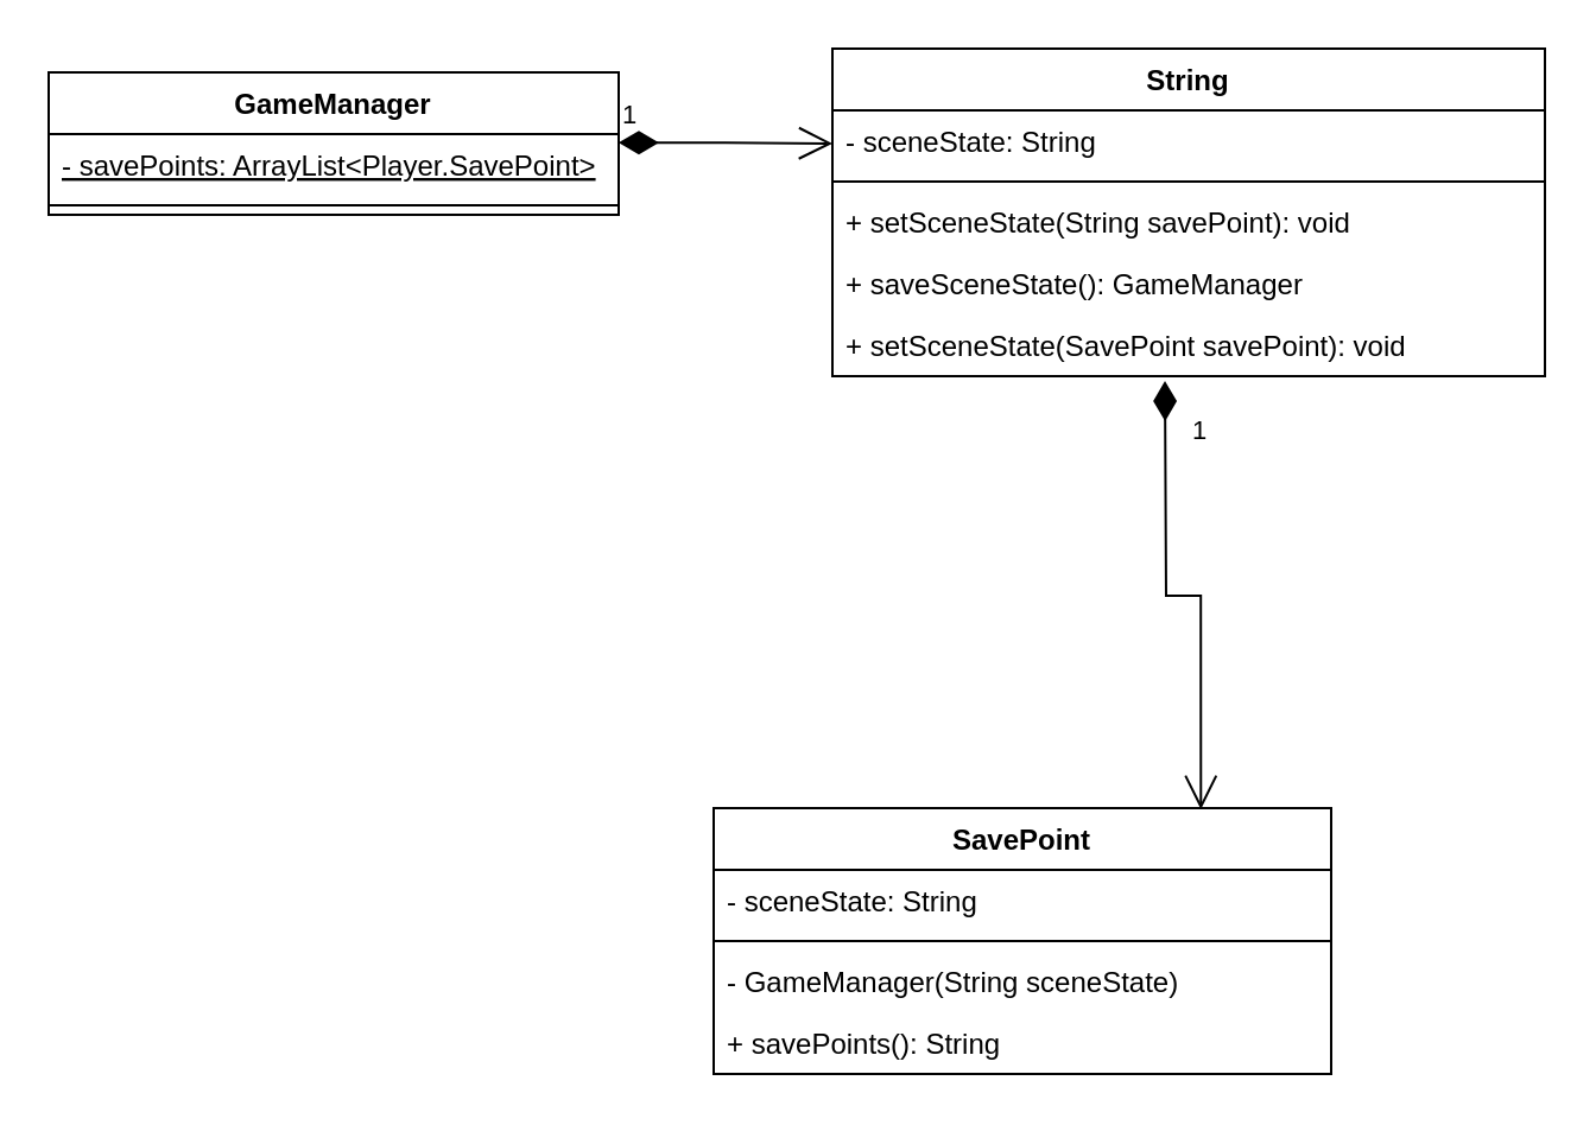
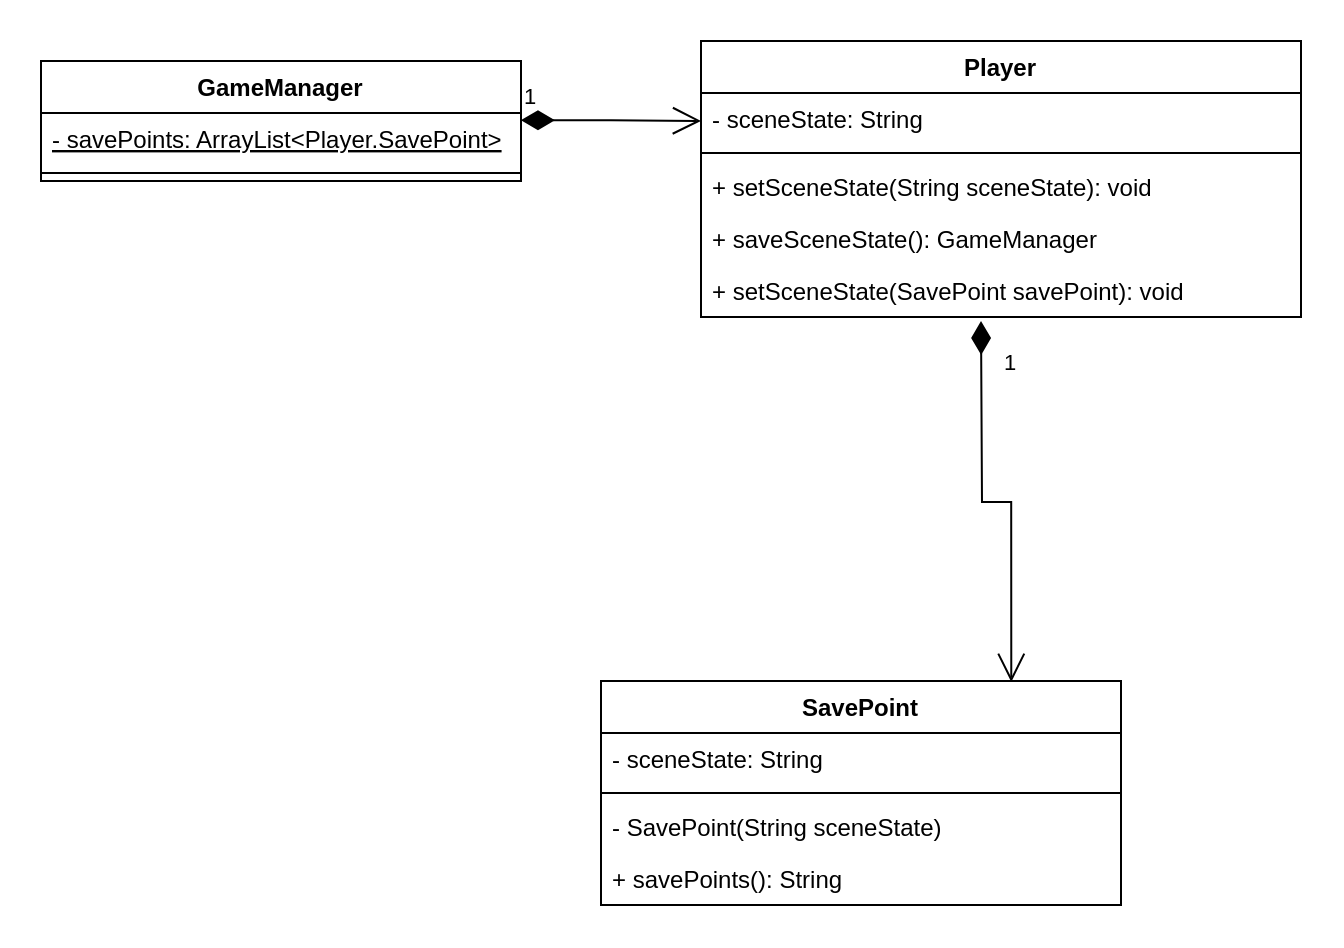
- <mxCell id="2" value="String" style="swimlane;fontStyle=1;align=center;verticalAlign=top;childLayout=stackLayout;horizontal=1;startSize=26;horizontalStack=0;resizeParent=1;resizeParentMax=0;resizeLast=0;collapsible=1;marginBottom=0;" parent="1" vertex="1"><mxGeometry x="350" y="20" width="300" height="138" as="geometry" /></mxCell>
+ <mxCell id="2" value="Player" style="swimlane;fontStyle=1;align=center;verticalAlign=top;childLayout=stackLayout;horizontal=1;startSize=26;horizontalStack=0;resizeParent=1;resizeParentMax=0;resizeLast=0;collapsible=1;marginBottom=0;" parent="1" vertex="1"><mxGeometry x="350" y="20" width="300" height="138" as="geometry" /></mxCell>
- <mxCell id="5" value="+ setSceneState(String savePoint): void&#10;" style="text;strokeColor=none;fillColor=none;align=left;verticalAlign=top;spacingLeft=4;spacingRight=4;overflow=hidden;rotatable=0;points=[[0,0.5],[1,0.5]];portConstraint=eastwest;" parent="2" vertex="1"><mxGeometry y="60" width="300" height="26" as="geometry" /></mxCell>
+ <mxCell id="5" value="+ setSceneState(String sceneState): void&#10;" style="text;strokeColor=none;fillColor=none;align=left;verticalAlign=top;spacingLeft=4;spacingRight=4;overflow=hidden;rotatable=0;points=[[0,0.5],[1,0.5]];portConstraint=eastwest;" parent="2" vertex="1"><mxGeometry y="60" width="300" height="26" as="geometry" /></mxCell>
- <mxCell id="11" value="- GameManager(String sceneState)" style="text;strokeColor=none;fillColor=none;align=left;verticalAlign=top;spacingLeft=4;spacingRight=4;overflow=hidden;rotatable=0;points=[[0,0.5],[1,0.5]];portConstraint=eastwest;" parent="8" vertex="1"><mxGeometry y="60" width="260" height="26" as="geometry" /></mxCell>
+ <mxCell id="11" value="- SavePoint(String sceneState)" style="text;strokeColor=none;fillColor=none;align=left;verticalAlign=top;spacingLeft=4;spacingRight=4;overflow=hidden;rotatable=0;points=[[0,0.5],[1,0.5]];portConstraint=eastwest;" parent="8" vertex="1"><mxGeometry y="60" width="260" height="26" as="geometry" /></mxCell>
